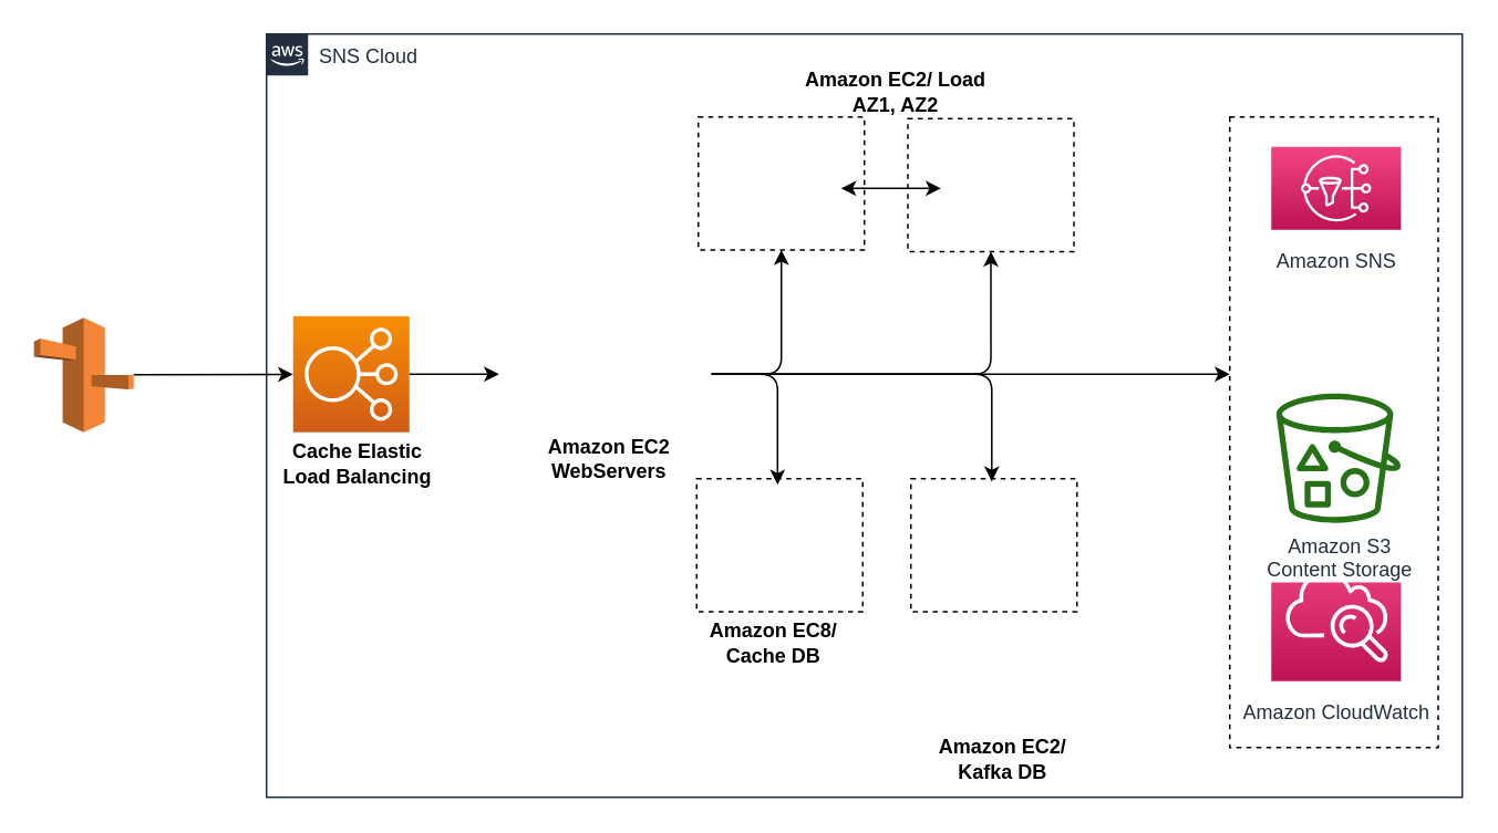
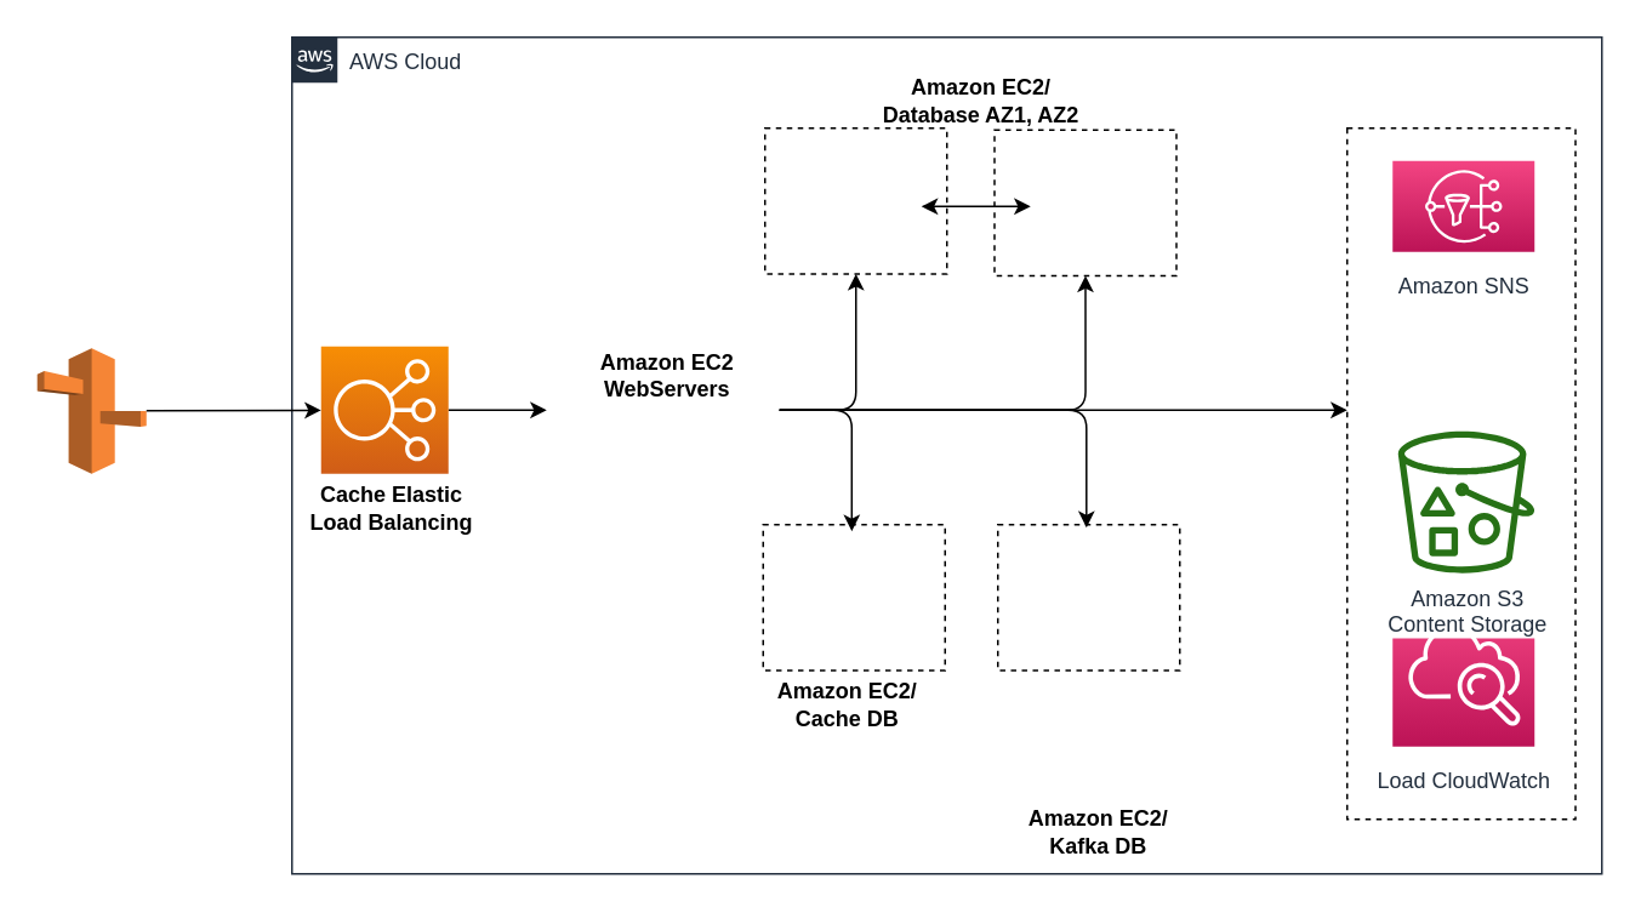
- <mxCell id="3" value="SNS Cloud" style="points=[[0,0],[0.25,0],[0.5,0],[0.75,0],[1,0],[1,0.25],[1,0.5],[1,0.75],[1,1],[0.75,1],[0.5,1],[0.25,1],[0,1],[0,0.75],[0,0.5],[0,0.25]];outlineConnect=0;gradientColor=none;html=1;whiteSpace=wrap;fontSize=12;fontStyle=0;shape=mxgraph.aws4.group;grIcon=mxgraph.aws4.group_aws_cloud_alt;strokeColor=#232F3E;fillColor=none;verticalAlign=top;align=left;spacingLeft=30;fontColor=#232F3E;dashed=0;labelBackgroundColor=#ffffff;" parent="1" vertex="1"><mxGeometry x="160" y="20" width="720" height="460" as="geometry" /></mxCell>
+ <mxCell id="3" value="AWS Cloud" style="points=[[0,0],[0.25,0],[0.5,0],[0.75,0],[1,0],[1,0.25],[1,0.5],[1,0.75],[1,1],[0.75,1],[0.5,1],[0.25,1],[0,1],[0,0.75],[0,0.5],[0,0.25]];outlineConnect=0;gradientColor=none;html=1;whiteSpace=wrap;fontSize=12;fontStyle=0;shape=mxgraph.aws4.group;grIcon=mxgraph.aws4.group_aws_cloud_alt;strokeColor=#232F3E;fillColor=none;verticalAlign=top;align=left;spacingLeft=30;fontColor=#232F3E;dashed=0;labelBackgroundColor=#ffffff;" parent="1" vertex="1"><mxGeometry x="160" y="20" width="720" height="460" as="geometry" /></mxCell>
- <mxCell id="22" value="&lt;b&gt;Amazon EC2/ Load AZ1, AZ2&lt;/b&gt;" style="text;html=1;strokeColor=none;fillColor=none;align=center;verticalAlign=middle;whiteSpace=wrap;rounded=0;" vertex="1" parent="1"><mxGeometry x="479" y="39" width="120" height="32" as="geometry" /></mxCell>
+ <mxCell id="22" value="&lt;b&gt;Amazon EC2/ Database AZ1, AZ2&lt;/b&gt;" style="text;html=1;strokeColor=none;fillColor=none;align=center;verticalAlign=middle;whiteSpace=wrap;rounded=0;" vertex="1" parent="1"><mxGeometry x="479" y="39" width="120" height="32" as="geometry" /></mxCell>
- <mxCell id="11" value="&lt;b&gt;Amazon EC2 WebServers&lt;/b&gt;" style="text;html=1;strokeColor=none;fillColor=none;align=center;verticalAlign=middle;whiteSpace=wrap;rounded=0;" vertex="1" parent="1"><mxGeometry x="324" y="266" width="85" height="20" as="geometry" /></mxCell>
+ <mxCell id="11" value="&lt;b&gt;Amazon EC2 WebServers&lt;/b&gt;" style="text;html=1;strokeColor=none;fillColor=none;align=center;verticalAlign=middle;whiteSpace=wrap;rounded=0;" vertex="1" parent="1"><mxGeometry x="324" y="196" width="85" height="20" as="geometry" /></mxCell>
- <mxCell id="31" value="&lt;b&gt;Amazon EC8/ Cache DB&lt;/b&gt;" style="text;html=1;strokeColor=none;fillColor=none;align=center;verticalAlign=middle;whiteSpace=wrap;rounded=0;" vertex="1" parent="1"><mxGeometry x="409" y="371" width="113" height="32" as="geometry" /></mxCell>
+ <mxCell id="31" value="&lt;b&gt;Amazon EC2/ Cache DB&lt;/b&gt;" style="text;html=1;strokeColor=none;fillColor=none;align=center;verticalAlign=middle;whiteSpace=wrap;rounded=0;" vertex="1" parent="1"><mxGeometry x="409" y="371" width="113" height="32" as="geometry" /></mxCell>
- <mxCell id="4" value="Amazon CloudWatch" style="outlineConnect=0;fontColor=#232F3E;gradientColor=#F34482;gradientDirection=north;fillColor=#BC1356;strokeColor=#ffffff;dashed=0;verticalLabelPosition=bottom;verticalAlign=top;align=center;html=1;fontSize=12;fontStyle=0;aspect=fixed;shape=mxgraph.aws4.resourceIcon;resIcon=mxgraph.aws4.cloudwatch;labelBackgroundColor=#ffffff;spacingTop=5;" parent="1" vertex="1"><mxGeometry x="765" y="332" width="78" height="78" as="geometry" /></mxCell>
+ <mxCell id="4" value="Load CloudWatch" style="outlineConnect=0;fontColor=#232F3E;gradientColor=#F34482;gradientDirection=north;fillColor=#BC1356;strokeColor=#ffffff;dashed=0;verticalLabelPosition=bottom;verticalAlign=top;align=center;html=1;fontSize=12;fontStyle=0;aspect=fixed;shape=mxgraph.aws4.resourceIcon;resIcon=mxgraph.aws4.cloudwatch;labelBackgroundColor=#ffffff;spacingTop=5;" parent="1" vertex="1"><mxGeometry x="765" y="332" width="78" height="78" as="geometry" /></mxCell>
